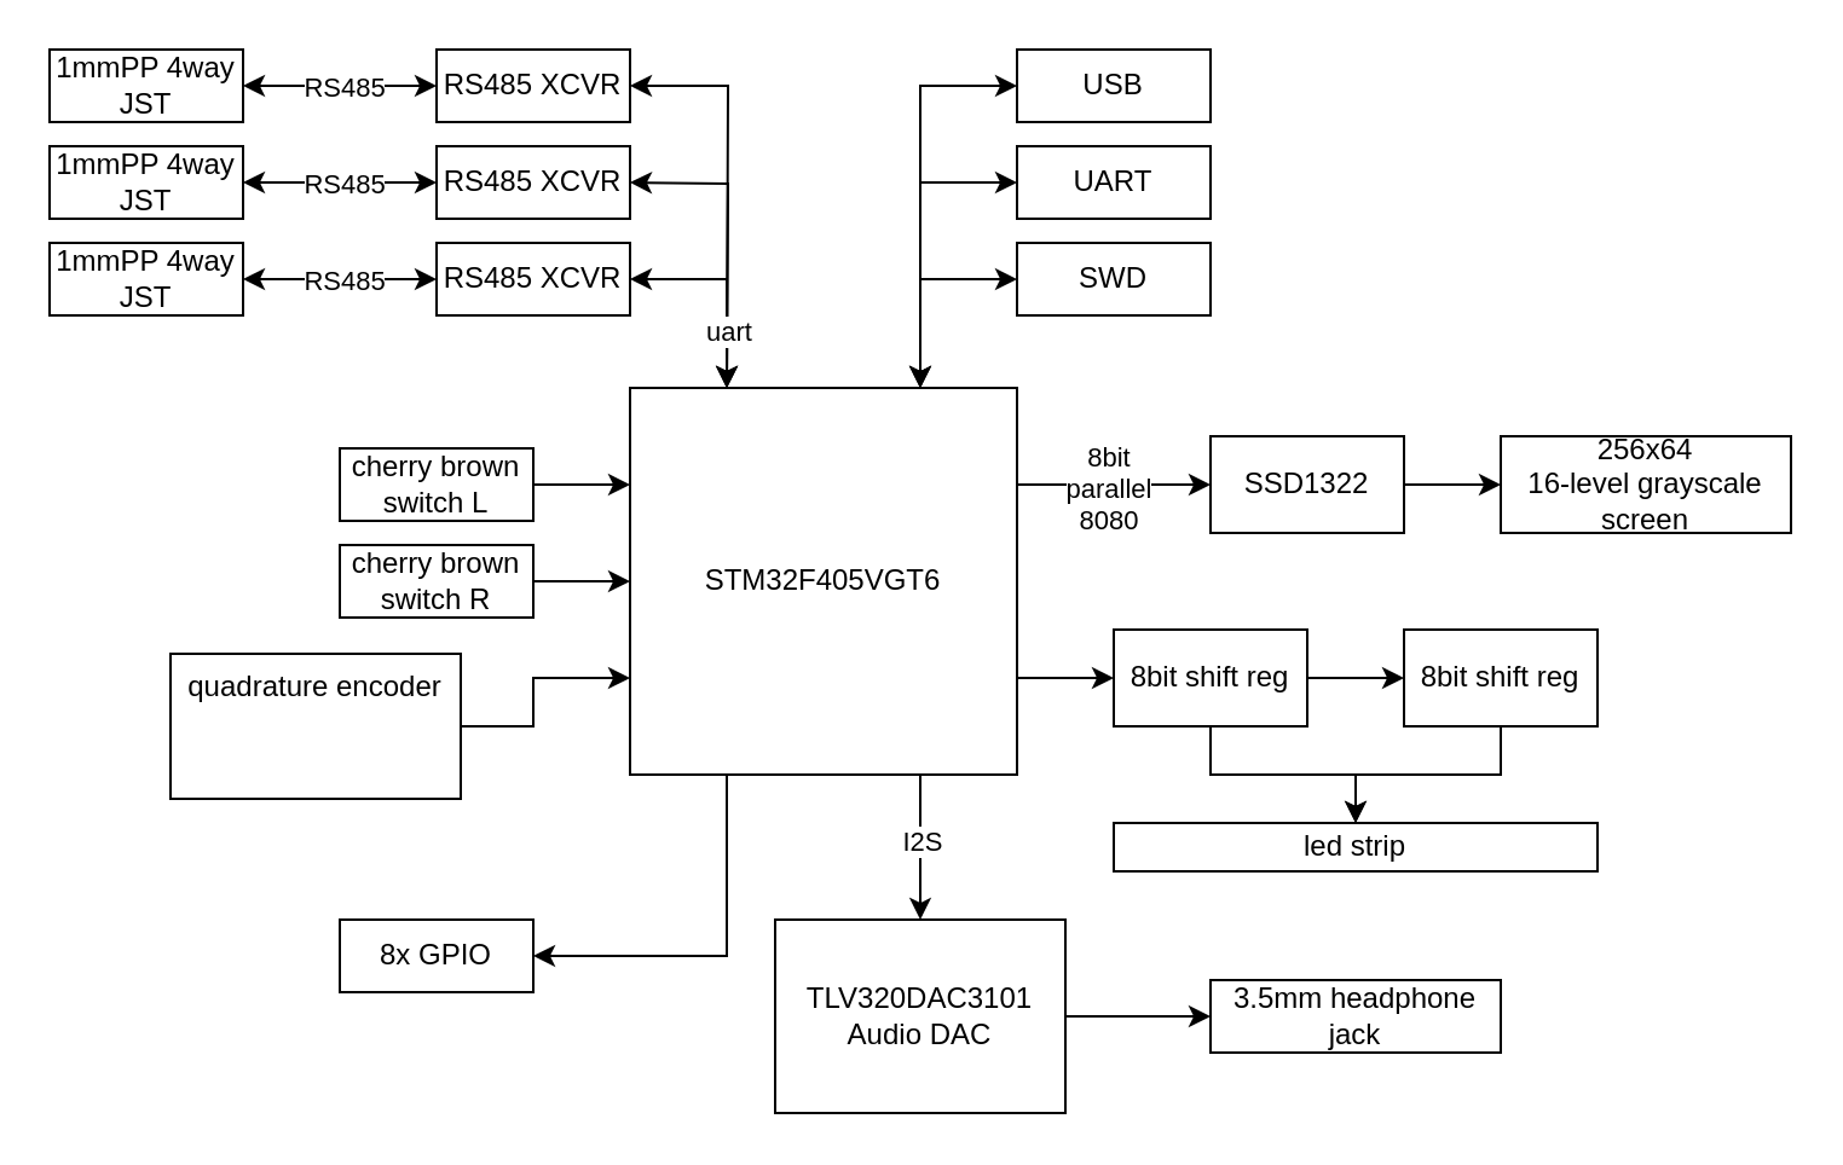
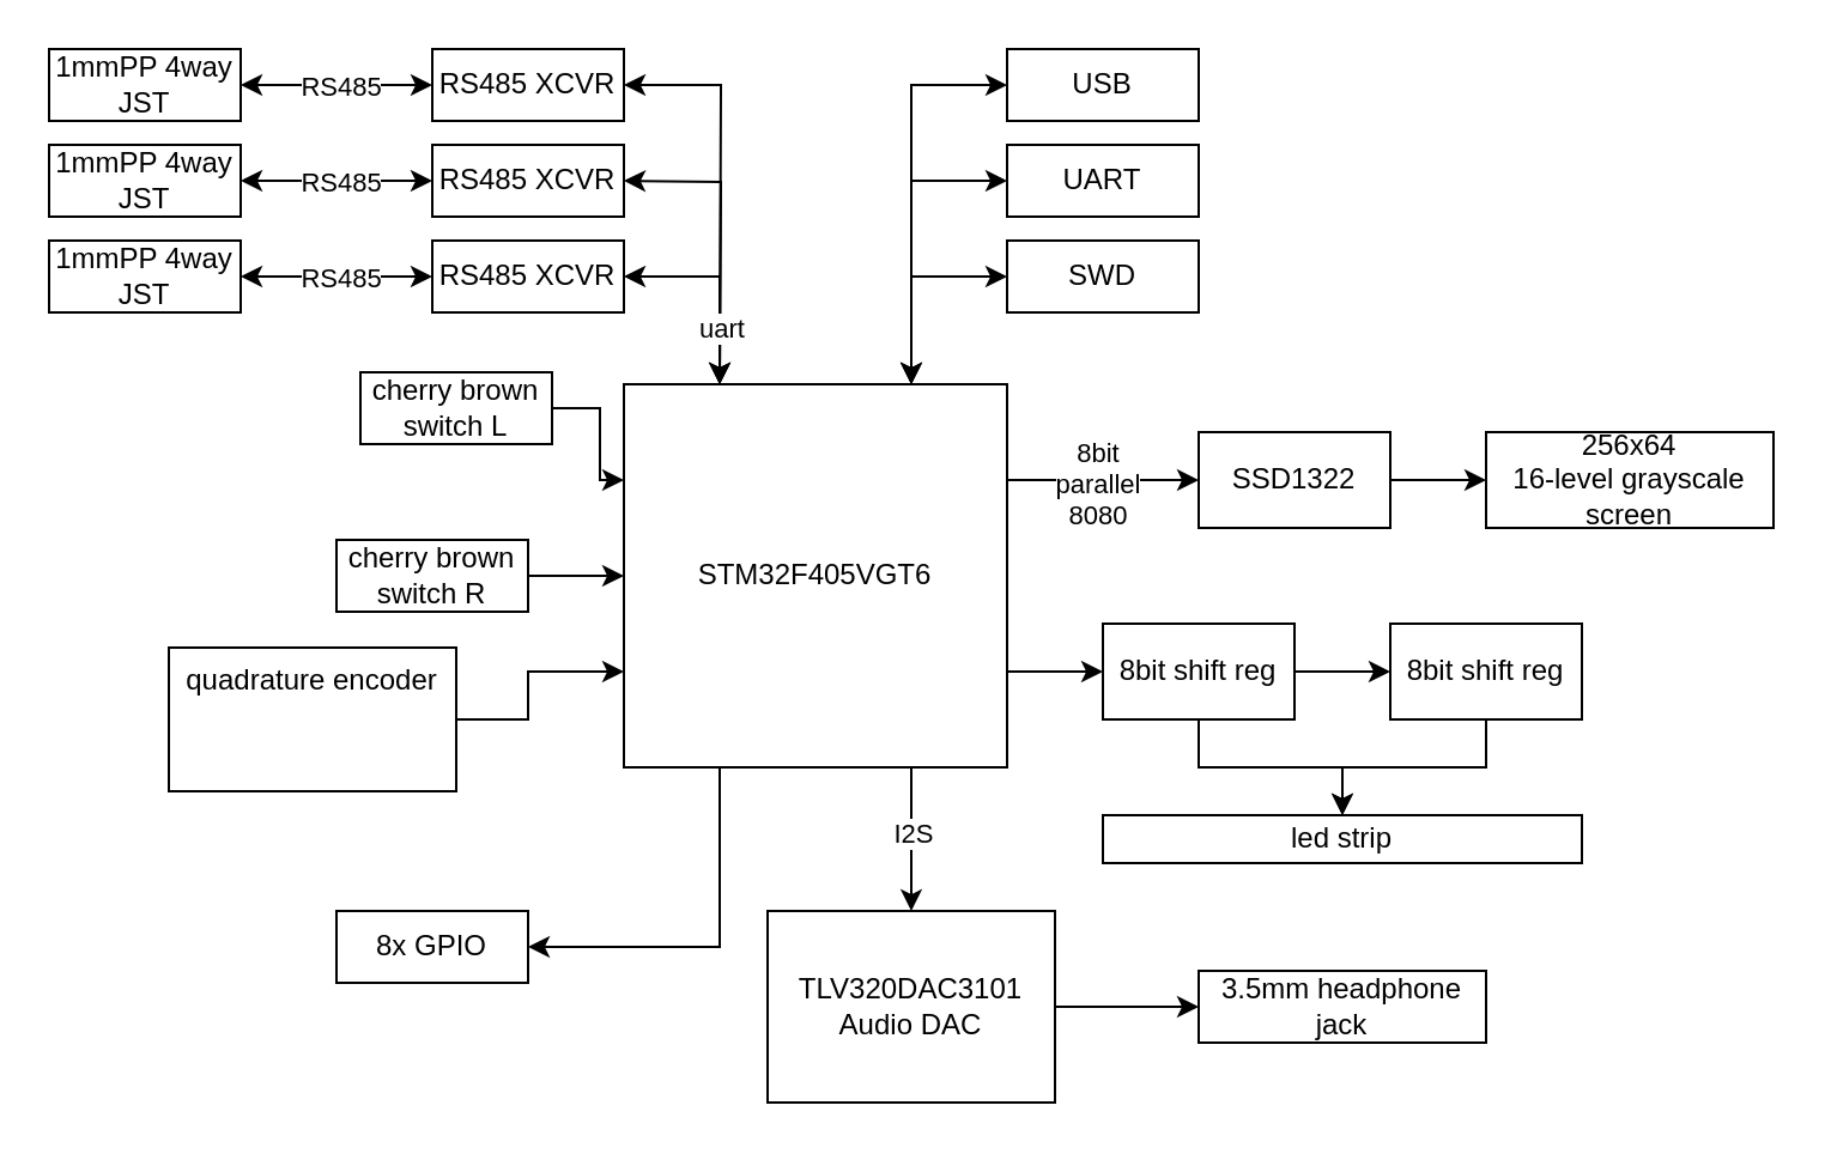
- <mxCell id="19" value="cherry brown switch L" style="rounded=0;whiteSpace=wrap;html=1;" vertex="1" parent="1"><mxGeometry x="140" y="185" width="80" height="30" as="geometry" /></mxCell>
+ <mxCell id="19" value="cherry brown switch L" style="rounded=0;whiteSpace=wrap;html=1;" vertex="1" parent="1"><mxGeometry x="150" y="155" width="80" height="30" as="geometry" /></mxCell>
